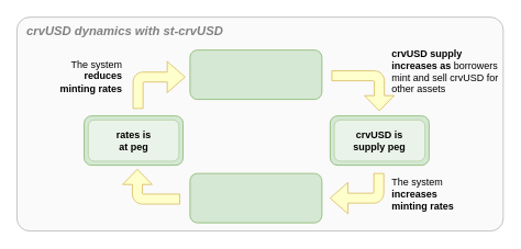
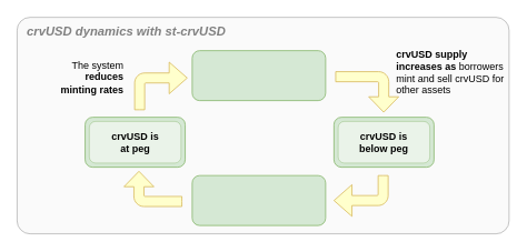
- <mxCell id="16" value="&lt;b&gt;rates is&lt;br&gt;at peg&lt;/b&gt;" style="rounded=1;whiteSpace=wrap;html=1;fillColor=#FFFFFF;strokeColor=#82b366;opacity=50;" parent="1" vertex="1"><mxGeometry x="106.6" y="145" width="110" height="50" as="geometry" /></mxCell>
+ <mxCell id="16" value="&lt;b&gt;crvUSD is&lt;br&gt;at peg&lt;/b&gt;" style="rounded=1;whiteSpace=wrap;html=1;fillColor=#FFFFFF;strokeColor=#82b366;opacity=50;" parent="1" vertex="1"><mxGeometry x="106.6" y="145" width="110" height="50" as="geometry" /></mxCell>
- <mxCell id="15" value="&lt;b&gt;crvUSD is&lt;br&gt;supply peg&lt;/b&gt;" style="rounded=1;whiteSpace=wrap;html=1;fillColor=#FFFFFF;strokeColor=#82b366;opacity=50;" parent="1" vertex="1"><mxGeometry x="405" y="145" width="110" height="50" as="geometry" /></mxCell>
+ <mxCell id="15" value="&lt;b&gt;crvUSD is&lt;br&gt;below peg&lt;/b&gt;" style="rounded=1;whiteSpace=wrap;html=1;fillColor=#FFFFFF;strokeColor=#82b366;opacity=50;" parent="1" vertex="1"><mxGeometry x="405" y="145" width="110" height="50" as="geometry" /></mxCell>
- <mxCell id="10" value="The system &lt;b&gt;increases minting rates&lt;/b&gt;" style="text;html=1;strokeColor=none;fillColor=none;align=left;verticalAlign=middle;whiteSpace=wrap;rounded=0;" parent="1" vertex="1"><mxGeometry x="473.4" y="200" width="80" height="70" as="geometry" /></mxCell>
